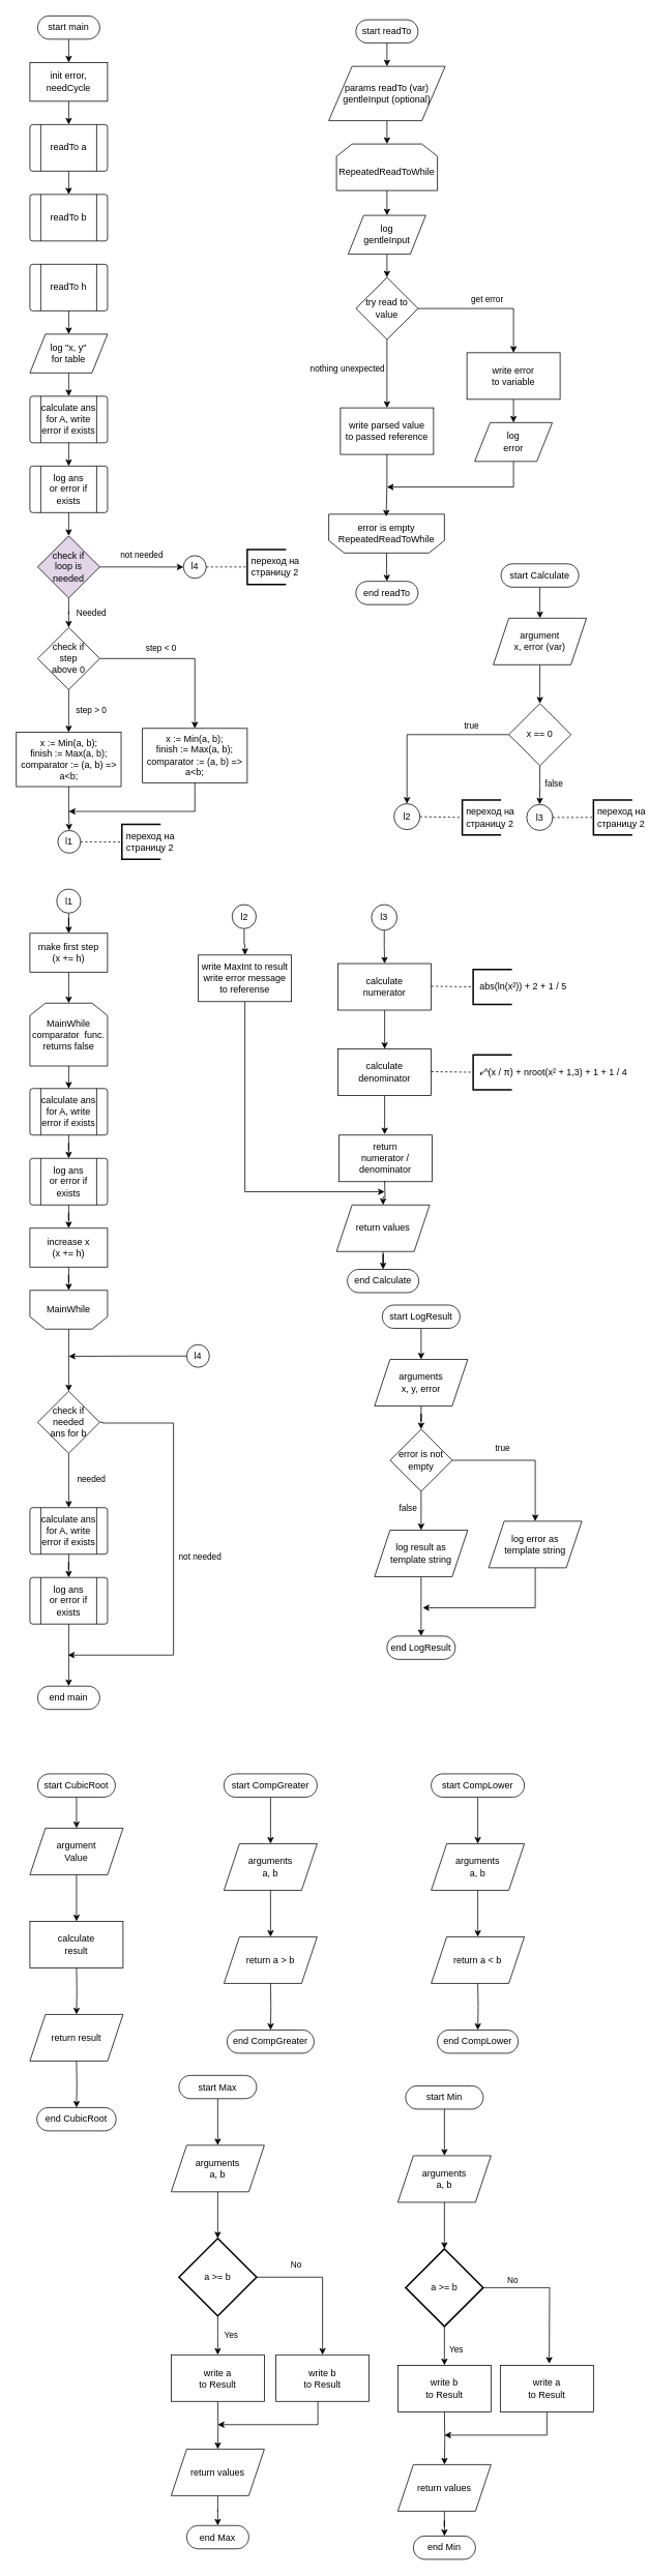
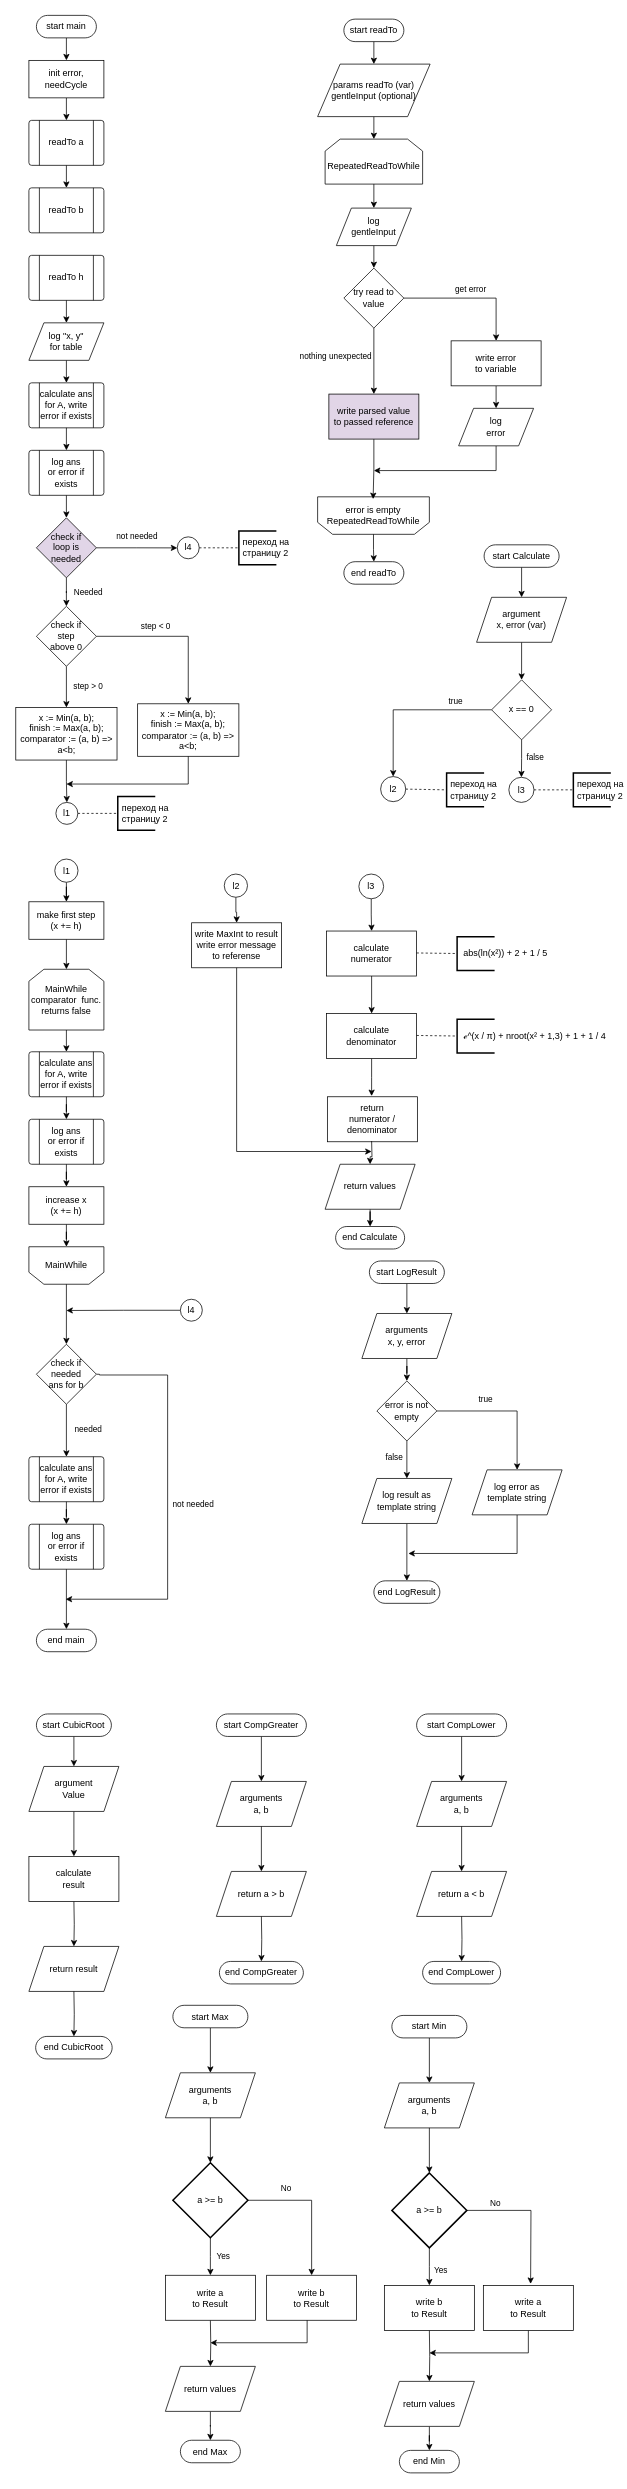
- <mxCell id="84" value="write parsed value&lt;div&gt;to passed reference&lt;/div&gt;" style="whiteSpace=wrap;html=1;" parent="1" vertex="1"><mxGeometry x="438" y="525" width="120" height="60" as="geometry" /></mxCell>
+ <mxCell id="84" value="write parsed value&lt;div&gt;to passed reference&lt;/div&gt;" style="whiteSpace=wrap;html=1;fillColor=#e1d5e7;" parent="1" vertex="1"><mxGeometry x="438" y="525" width="120" height="60" as="geometry" /></mxCell>
